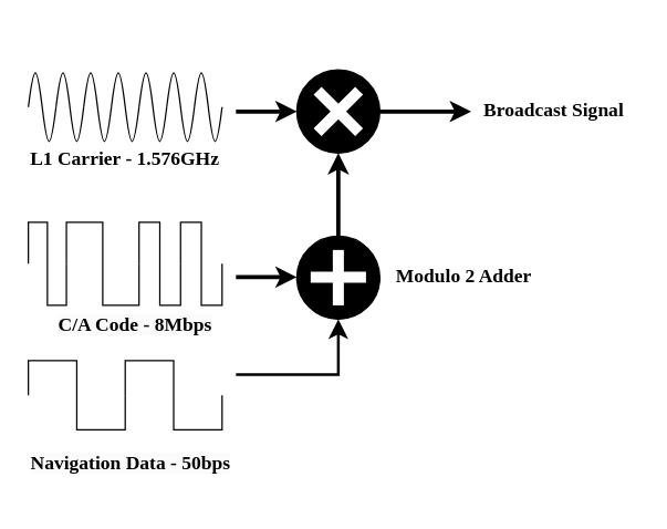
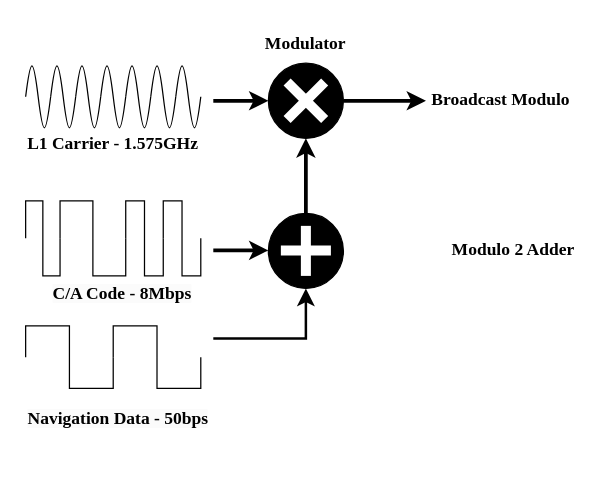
+ <mxCell id="30" value="&lt;font face=&quot;Times New Roman&quot; style=&quot;font-size: 14px;&quot;&gt;&lt;b&gt;Modulator&lt;/b&gt;&lt;/font&gt;" style="text;html=1;align=center;verticalAlign=middle;whiteSpace=wrap;rounded=0;" parent="1" vertex="1"><mxGeometry x="189" y="20" width="110" height="30" as="geometry" /></mxCell>
- <mxCell id="31" value="&lt;font face=&quot;Times New Roman&quot; style=&quot;font-size: 14px;&quot;&gt;&lt;b&gt;Broadcast Signal&lt;/b&gt;&lt;/font&gt;" style="text;html=1;align=center;verticalAlign=middle;whiteSpace=wrap;rounded=0;" parent="1" vertex="1"><mxGeometry x="340" y="65" width="120" height="30" as="geometry" /></mxCell>
+ <mxCell id="31" value="&lt;font face=&quot;Times New Roman&quot; style=&quot;font-size: 14px;&quot;&gt;&lt;b&gt;Broadcast Modulo&lt;/b&gt;&lt;/font&gt;" style="text;html=1;align=center;verticalAlign=middle;whiteSpace=wrap;rounded=0;" parent="1" vertex="1"><mxGeometry x="340" y="65" width="120" height="30" as="geometry" /></mxCell>
- <mxCell id="26" value="&lt;b style=&quot;border-color: var(--border-color); font-family: &amp;quot;Times New Roman&amp;quot;; font-size: 14px;&quot;&gt;L1 Carrier - 1.576GHz&lt;/b&gt;" style="text;html=1;align=center;verticalAlign=middle;whiteSpace=wrap;rounded=0;" parent="1" vertex="1"><mxGeometry x="20" y="100" width="140" height="30" as="geometry" /></mxCell>
+ <mxCell id="26" value="&lt;b style=&quot;border-color: var(--border-color); font-family: &amp;quot;Times New Roman&amp;quot;; font-size: 14px;&quot;&gt;L1 Carrier - 1.575GHz&lt;/b&gt;" style="text;html=1;align=center;verticalAlign=middle;whiteSpace=wrap;rounded=0;" parent="1" vertex="1"><mxGeometry x="20" y="100" width="140" height="30" as="geometry" /></mxCell>
- <mxCell id="29" value="&lt;font face=&quot;Times New Roman&quot; style=&quot;font-size: 14px;&quot;&gt;&lt;b&gt;Modulo 2 Adder&lt;/b&gt;&lt;/font&gt;" style="text;html=1;align=center;verticalAlign=middle;whiteSpace=wrap;rounded=0;" parent="1" vertex="1"><mxGeometry x="280" y="185" width="110" height="30" as="geometry" /></mxCell>
+ <mxCell id="29" value="&lt;font face=&quot;Times New Roman&quot; style=&quot;font-size: 14px;&quot;&gt;&lt;b&gt;Modulo 2 Adder&lt;/b&gt;&lt;/font&gt;" style="text;html=1;align=center;verticalAlign=middle;whiteSpace=wrap;rounded=0;" parent="1" vertex="1"><mxGeometry x="355" y="185" width="110" height="30" as="geometry" /></mxCell>
